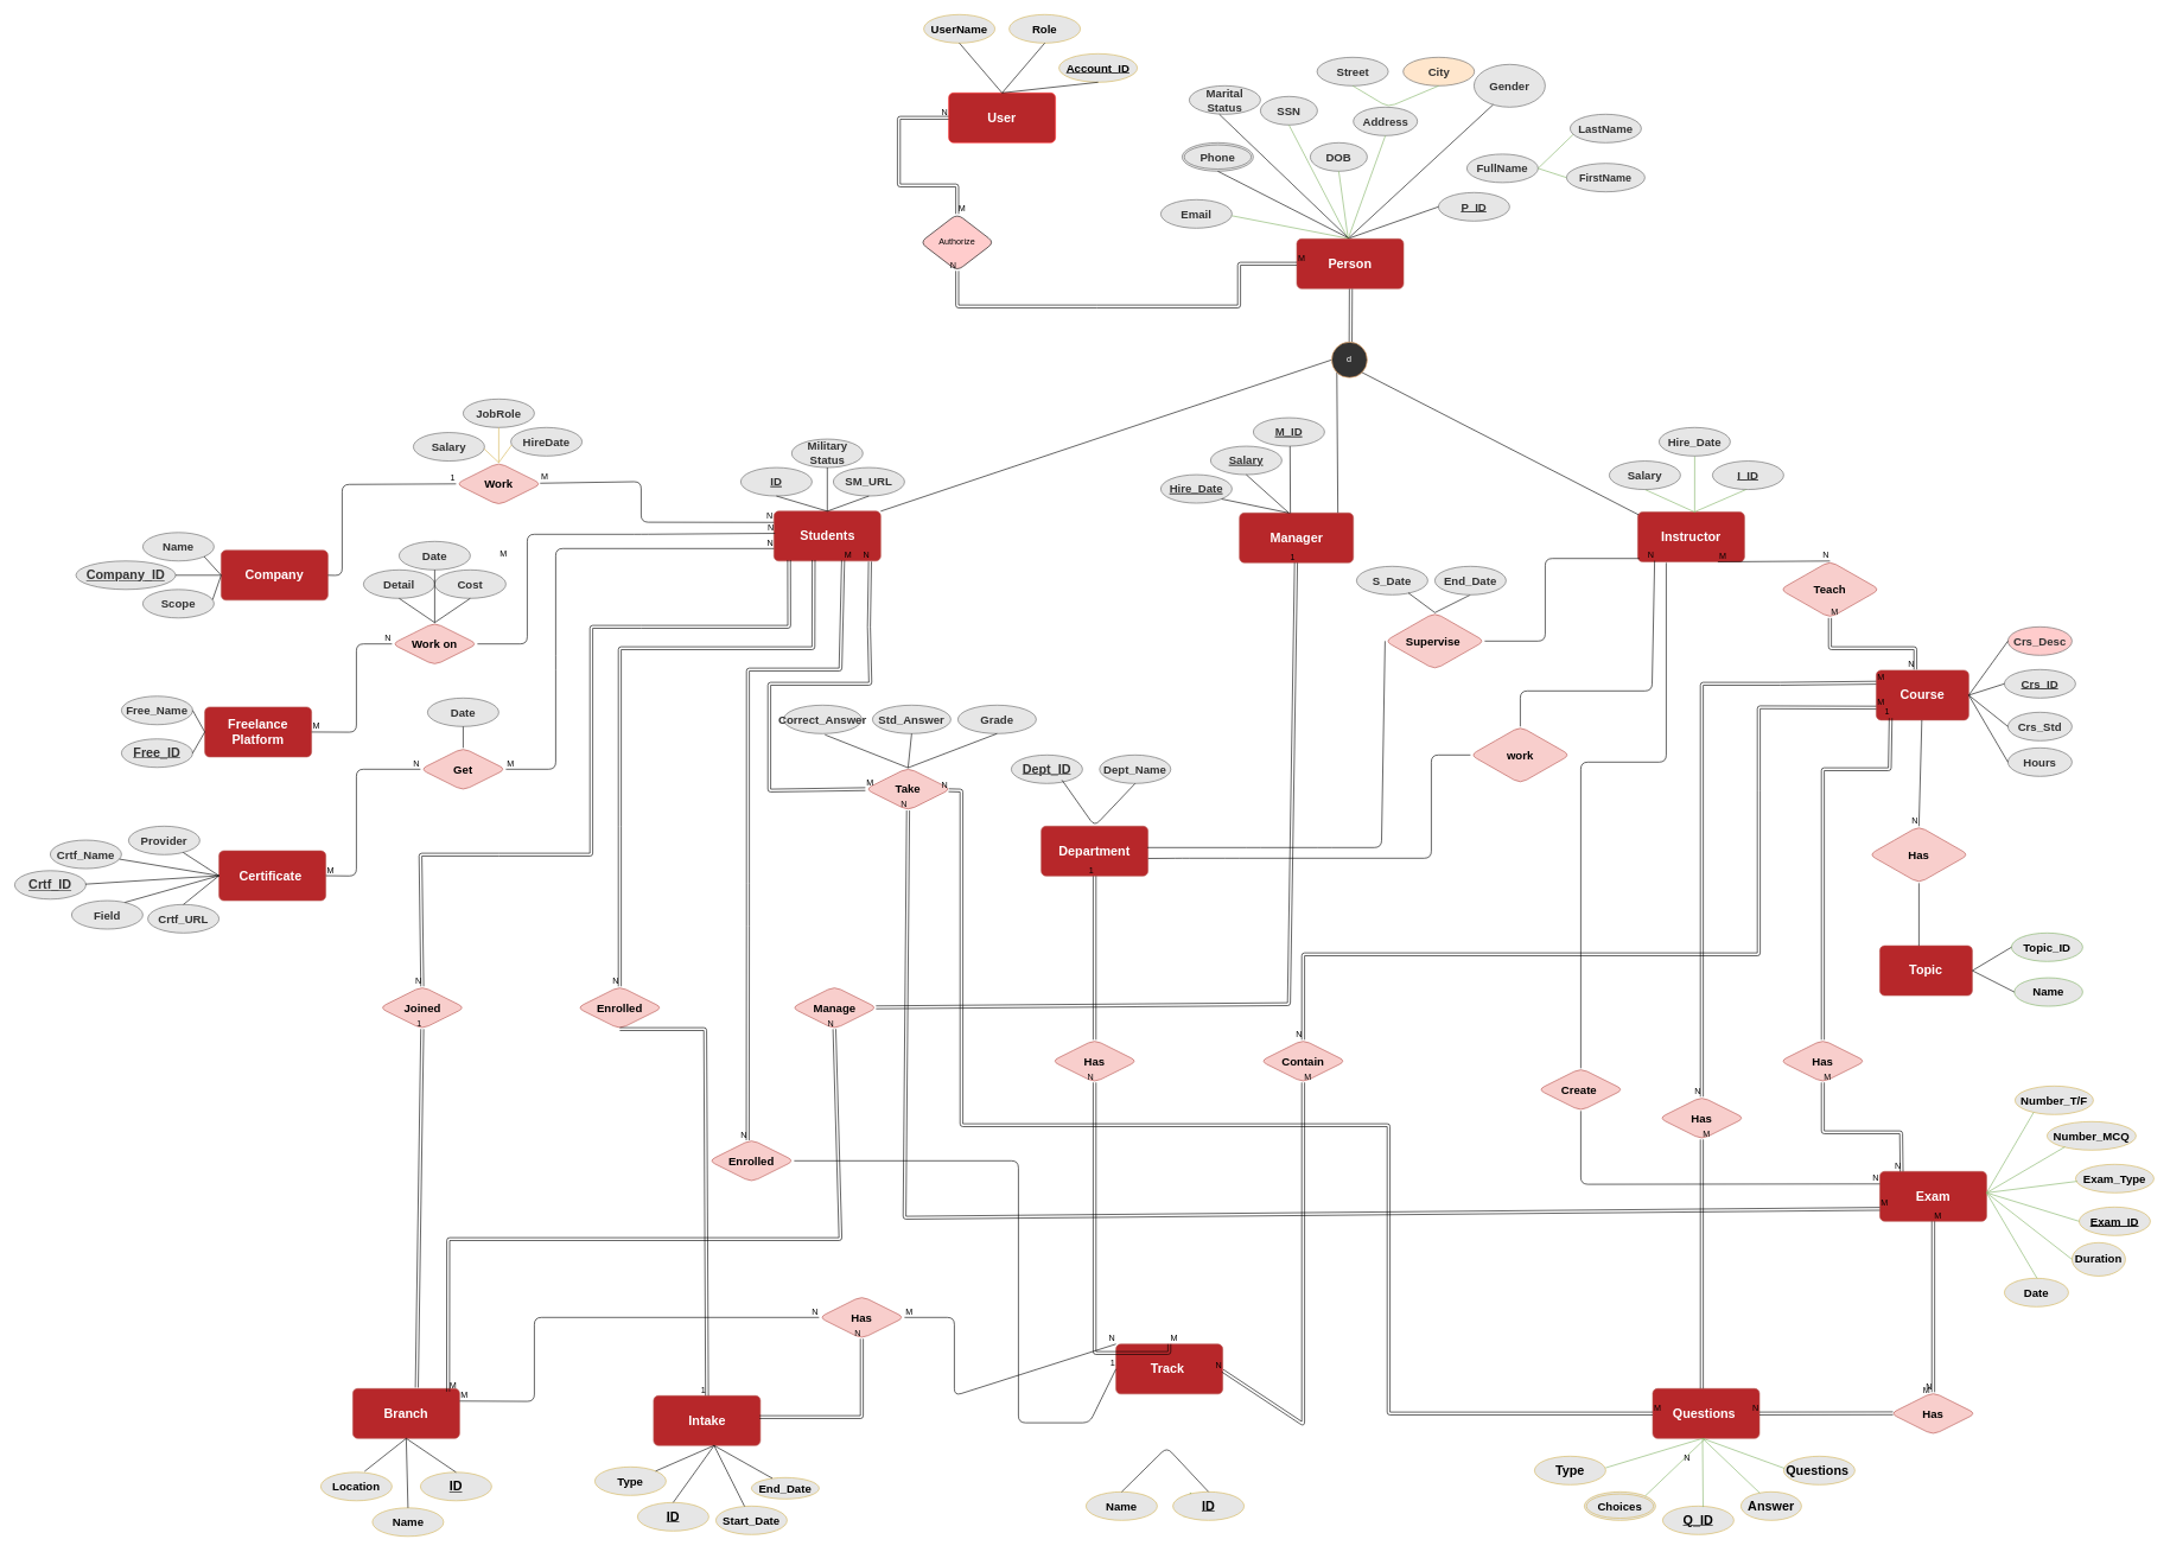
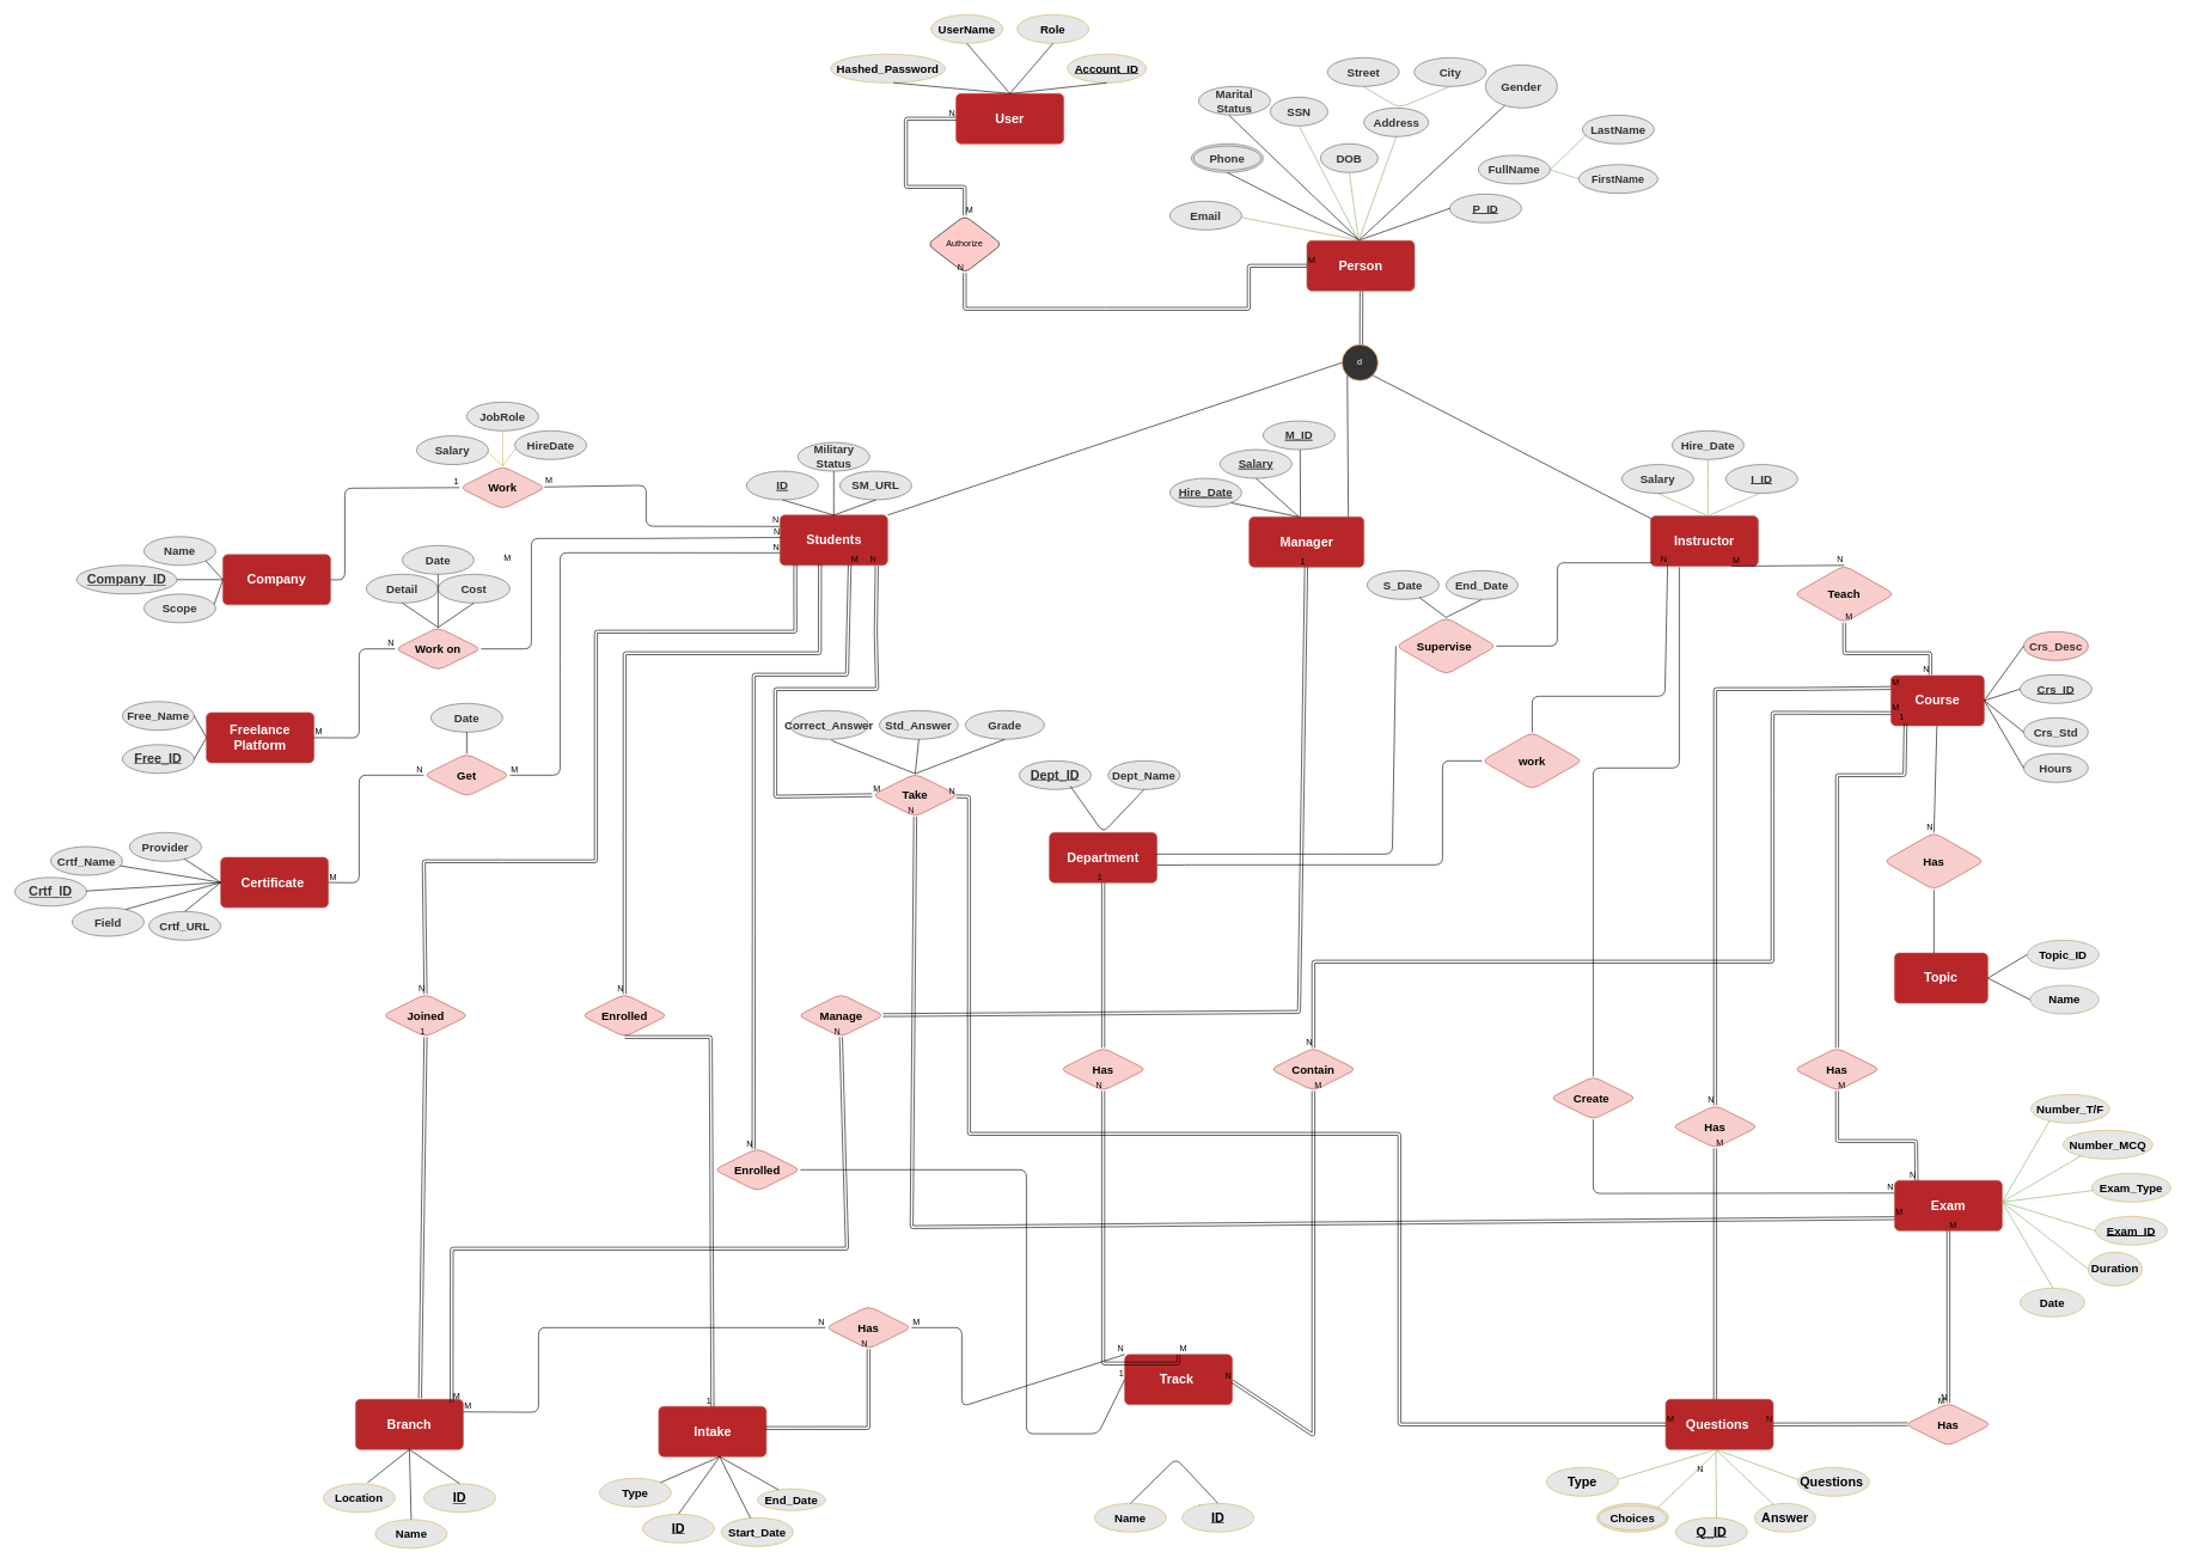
+ <mxCell id="22" value="&lt;span style=&quot;font-size: 16px;&quot;&gt;&lt;b&gt;Hashed_Password&lt;/b&gt;&lt;/span&gt;" style="ellipse;whiteSpace=wrap;html=1;align=center;rounded=1;labelBackgroundColor=none;fillColor=#E6E6E6;strokeColor=#d6b656;" vertex="1" parent="1"><mxGeometry x="1157" y="75" width="160" height="40" as="geometry" /></mxCell>
- <mxCell id="260" value="&lt;span style=&quot;font-size: 16px;&quot;&gt;&lt;b&gt;City&lt;/b&gt;&lt;/span&gt;" style="ellipse;whiteSpace=wrap;html=1;align=center;rounded=1;labelBackgroundColor=none;fillColor=#ffe6cc;strokeColor=#666666;fontColor=#333333;" vertex="1" parent="1"><mxGeometry x="1970.5" y="80" width="100" height="40" as="geometry" /></mxCell>
+ <mxCell id="260" value="&lt;span style=&quot;font-size: 16px;&quot;&gt;&lt;b&gt;City&lt;/b&gt;&lt;/span&gt;" style="ellipse;whiteSpace=wrap;html=1;align=center;rounded=1;labelBackgroundColor=none;fillColor=#E6E6E6;strokeColor=#666666;fontColor=#333333;" vertex="1" parent="1"><mxGeometry x="1970.5" y="80" width="100" height="40" as="geometry" /></mxCell>
+ <mxCell id="26" value="" style="endArrow=none;html=1;rounded=1;exitX=0.547;exitY=0.995;exitDx=0;exitDy=0;labelBackgroundColor=none;fontColor=default;exitPerimeter=0;entryX=0.5;entryY=0;entryDx=0;entryDy=0;" edge="1" parent="1" source="22" target="18"><mxGeometry relative="1" as="geometry"><mxPoint x="1360" y="110" as="sourcePoint" /><mxPoint x="1372" y="130" as="targetPoint" /></mxGeometry></mxCell>
